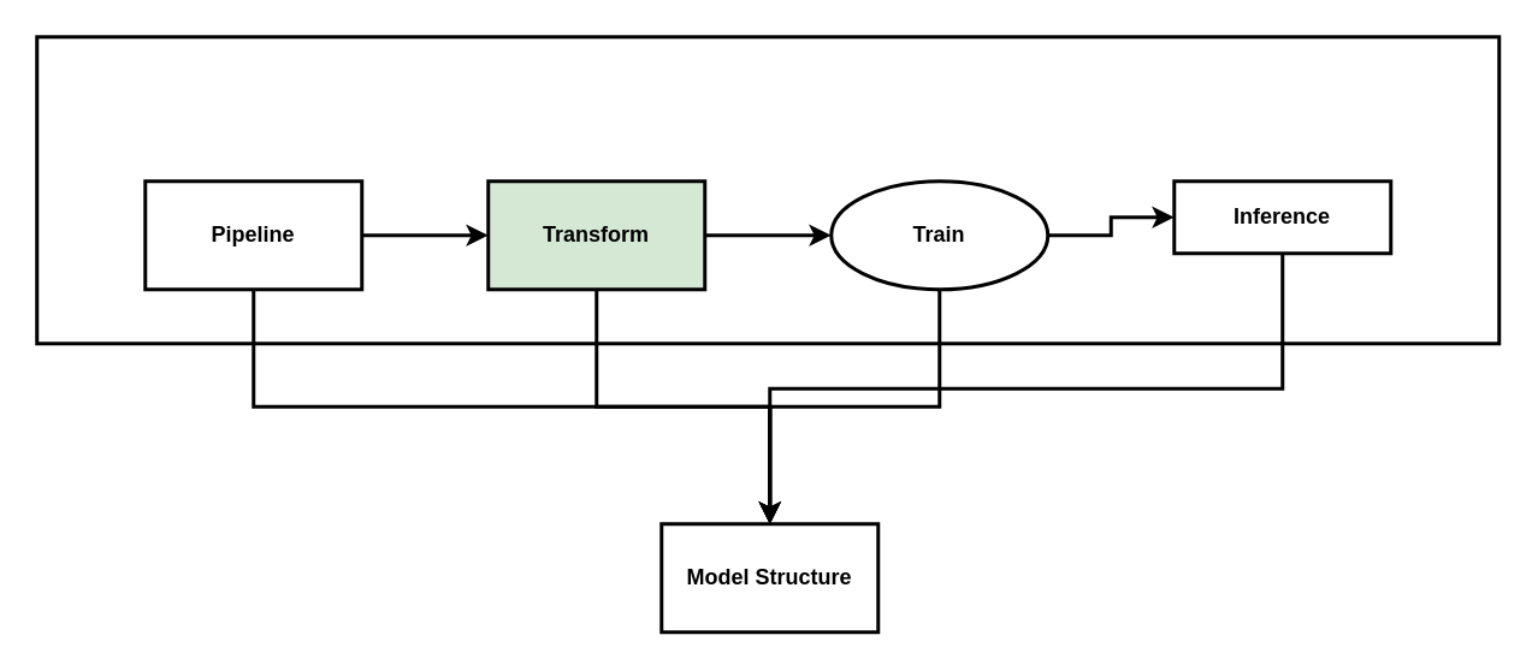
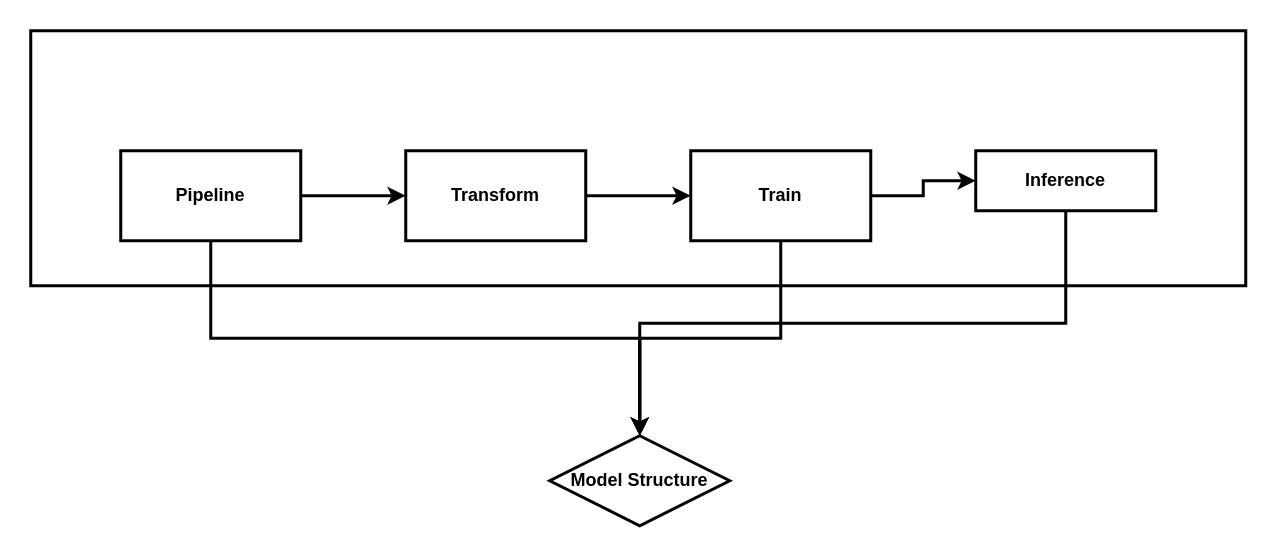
- <mxCell id="8" value="&lt;b&gt;Transform&lt;/b&gt;" style="rounded=0;whiteSpace=wrap;html=1;strokeWidth=2;fillColor=#d5e8d4;" vertex="1" parent="1"><mxGeometry x="270" y="100" width="120" height="60" as="geometry" /></mxCell>
+ <mxCell id="8" value="&lt;b&gt;Transform&lt;/b&gt;" style="rounded=0;whiteSpace=wrap;html=1;strokeWidth=2;" vertex="1" parent="1"><mxGeometry x="270" y="100" width="120" height="60" as="geometry" /></mxCell>
- <mxCell id="11" value="&lt;b&gt;Train&lt;/b&gt;" style="ellipse;whiteSpace=wrap;html=1;strokeWidth=2;" vertex="1" parent="1"><mxGeometry x="460" y="100" width="120" height="60" as="geometry" /></mxCell>
+ <mxCell id="11" value="&lt;b&gt;Train&lt;/b&gt;" style="rounded=0;whiteSpace=wrap;html=1;strokeWidth=2;" vertex="1" parent="1"><mxGeometry x="460" y="100" width="120" height="60" as="geometry" /></mxCell>
- <mxCell id="7" style="edgeStyle=orthogonalEdgeStyle;rounded=0;orthogonalLoop=1;jettySize=auto;html=1;exitX=0.5;exitY=1;exitDx=0;exitDy=0;strokeWidth=2;" edge="1" parent="1" source="8" target="14"><mxGeometry relative="1" as="geometry" /></mxCell>
- <mxCell id="14" value="&lt;b&gt;Model Structure&lt;/b&gt;" style="rounded=0;whiteSpace=wrap;html=1;strokeWidth=2;" vertex="1" parent="1"><mxGeometry x="366" y="290" width="120" height="60" as="geometry" /></mxCell>
+ <mxCell id="14" value="&lt;b&gt;Model Structure&lt;/b&gt;" style="rhombus;whiteSpace=wrap;html=1;strokeWidth=2;" vertex="1" parent="1"><mxGeometry x="366" y="290" width="120" height="60" as="geometry" /></mxCell>
